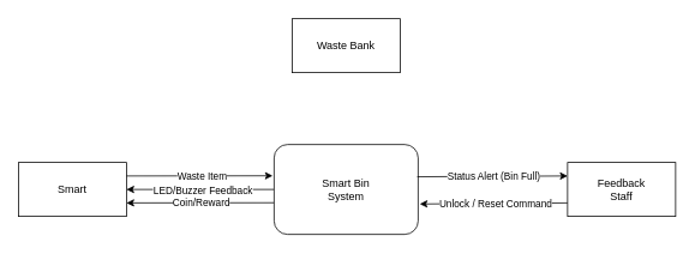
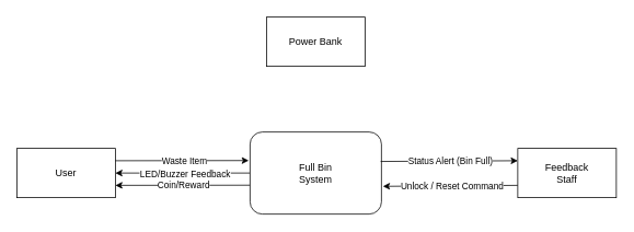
- <mxCell id="13" value="Waste Bank" style="rounded=0;whiteSpace=wrap;html=1;" vertex="1" parent="1"><mxGeometry x="324" y="20" width="120" height="60" as="geometry" /></mxCell>
+ <mxCell id="13" value="Power Bank" style="rounded=0;whiteSpace=wrap;html=1;" vertex="1" parent="1"><mxGeometry x="324" y="20" width="120" height="60" as="geometry" /></mxCell>
- <mxCell id="4" value="Smart" style="rounded=0;whiteSpace=wrap;html=1;" vertex="1" parent="1"><mxGeometry x="20" y="180" width="120" height="60" as="geometry" /></mxCell>
+ <mxCell id="4" value="User" style="rounded=0;whiteSpace=wrap;html=1;" vertex="1" parent="1"><mxGeometry x="20" y="180" width="120" height="60" as="geometry" /></mxCell>
- <mxCell id="10" value="Smart Bin&lt;div&gt;System&lt;/div&gt;" style="rounded=1;whiteSpace=wrap;html=1;" vertex="1" parent="1"><mxGeometry x="304" y="160" width="160" height="100" as="geometry" /></mxCell>
+ <mxCell id="10" value="Full Bin&lt;div&gt;System&lt;/div&gt;" style="rounded=1;whiteSpace=wrap;html=1;" vertex="1" parent="1"><mxGeometry x="304" y="160" width="160" height="100" as="geometry" /></mxCell>
